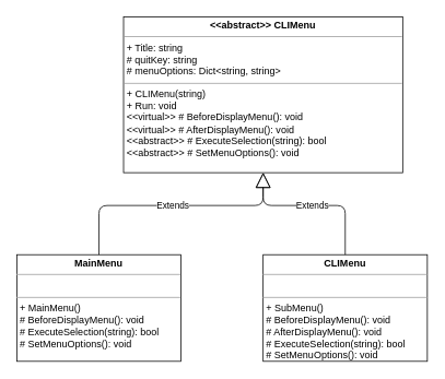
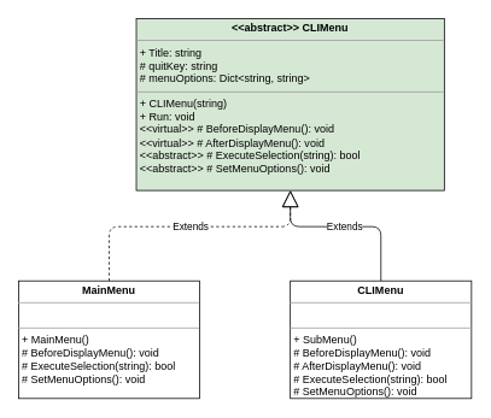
- <mxCell id="2" value="&lt;p style=&quot;margin: 0px ; margin-top: 4px ; text-align: center&quot;&gt;&lt;b&gt;&amp;lt;&amp;lt;abstract&amp;gt;&amp;gt; CLIMenu&lt;/b&gt;&lt;/p&gt;&lt;hr size=&quot;1&quot;&gt;&lt;p style=&quot;margin: 0px ; margin-left: 4px&quot;&gt;+ Title: string&lt;/p&gt;&lt;p style=&quot;margin: 0px ; margin-left: 4px&quot;&gt;# quitKey: string&lt;/p&gt;&lt;p style=&quot;margin: 0px ; margin-left: 4px&quot;&gt;# menuOptions: Dict&amp;lt;string, string&amp;gt;&lt;/p&gt;&lt;hr size=&quot;1&quot;&gt;&lt;p style=&quot;margin: 0px ; margin-left: 4px&quot;&gt;+ CLIMenu(string)&lt;/p&gt;&lt;p style=&quot;margin: 0px ; margin-left: 4px&quot;&gt;+ Run: void&lt;/p&gt;&lt;p style=&quot;margin: 0px ; margin-left: 4px&quot;&gt;&amp;lt;&amp;lt;virtual&amp;gt;&amp;gt; # BeforeDisplayMenu(): void&lt;/p&gt;&lt;p style=&quot;margin: 0px ; margin-left: 4px&quot;&gt;&amp;lt;&amp;lt;virtual&amp;gt;&amp;gt; # AfterDisplayMenu(): void&lt;/p&gt;&lt;p style=&quot;margin: 0px ; margin-left: 4px&quot;&gt;&amp;lt;&amp;lt;abstract&amp;gt;&amp;gt; # ExecuteSelection(string): bool&amp;nbsp;&lt;/p&gt;&lt;p style=&quot;margin: 0px ; margin-left: 4px&quot;&gt;&amp;lt;&amp;lt;abstract&amp;gt;&amp;gt; # SetMenuOptions(): void&lt;/p&gt;" style="verticalAlign=top;align=left;overflow=fill;fontSize=12;fontFamily=Helvetica;html=1;" vertex="1" parent="1"><mxGeometry x="150" y="20" width="340" height="190" as="geometry" /></mxCell>
+ <mxCell id="2" value="&lt;p style=&quot;margin: 0px ; margin-top: 4px ; text-align: center&quot;&gt;&lt;b&gt;&amp;lt;&amp;lt;abstract&amp;gt;&amp;gt; CLIMenu&lt;/b&gt;&lt;/p&gt;&lt;hr size=&quot;1&quot;&gt;&lt;p style=&quot;margin: 0px ; margin-left: 4px&quot;&gt;+ Title: string&lt;/p&gt;&lt;p style=&quot;margin: 0px ; margin-left: 4px&quot;&gt;# quitKey: string&lt;/p&gt;&lt;p style=&quot;margin: 0px ; margin-left: 4px&quot;&gt;# menuOptions: Dict&amp;lt;string, string&amp;gt;&lt;/p&gt;&lt;hr size=&quot;1&quot;&gt;&lt;p style=&quot;margin: 0px ; margin-left: 4px&quot;&gt;+ CLIMenu(string)&lt;/p&gt;&lt;p style=&quot;margin: 0px ; margin-left: 4px&quot;&gt;+ Run: void&lt;/p&gt;&lt;p style=&quot;margin: 0px ; margin-left: 4px&quot;&gt;&amp;lt;&amp;lt;virtual&amp;gt;&amp;gt; # BeforeDisplayMenu(): void&lt;/p&gt;&lt;p style=&quot;margin: 0px ; margin-left: 4px&quot;&gt;&amp;lt;&amp;lt;virtual&amp;gt;&amp;gt; # AfterDisplayMenu(): void&lt;/p&gt;&lt;p style=&quot;margin: 0px ; margin-left: 4px&quot;&gt;&amp;lt;&amp;lt;abstract&amp;gt;&amp;gt; # ExecuteSelection(string): bool&amp;nbsp;&lt;/p&gt;&lt;p style=&quot;margin: 0px ; margin-left: 4px&quot;&gt;&amp;lt;&amp;lt;abstract&amp;gt;&amp;gt; # SetMenuOptions(): void&lt;/p&gt;" style="verticalAlign=top;align=left;overflow=fill;fontSize=12;fontFamily=Helvetica;html=1;fillColor=#d5e8d4;" vertex="1" parent="1"><mxGeometry x="150" y="20" width="340" height="190" as="geometry" /></mxCell>
- <mxCell id="5" value="Extends" style="endArrow=block;endSize=16;endFill=0;html=1;entryX=0.5;entryY=1;entryDx=0;entryDy=0;exitX=0.5;exitY=0;exitDx=0;exitDy=0;" edge="1" parent="1" source="3" target="2"><mxGeometry width="160" relative="1" as="geometry"><mxPoint x="20" y="460" as="sourcePoint" /><mxPoint x="180" y="460" as="targetPoint" /><Array as="points"><mxPoint x="120" y="250" /><mxPoint x="320" y="250" /></Array></mxGeometry></mxCell>
+ <mxCell id="5" value="Extends" style="endArrow=block;endSize=16;endFill=0;html=1;entryX=0.5;entryY=1;entryDx=0;entryDy=0;exitX=0.5;exitY=0;exitDx=0;exitDy=0;dashed=1;" edge="1" parent="1" source="3" target="2"><mxGeometry width="160" relative="1" as="geometry"><mxPoint x="20" y="460" as="sourcePoint" /><mxPoint x="180" y="460" as="targetPoint" /><Array as="points"><mxPoint x="120" y="250" /><mxPoint x="320" y="250" /></Array></mxGeometry></mxCell>
